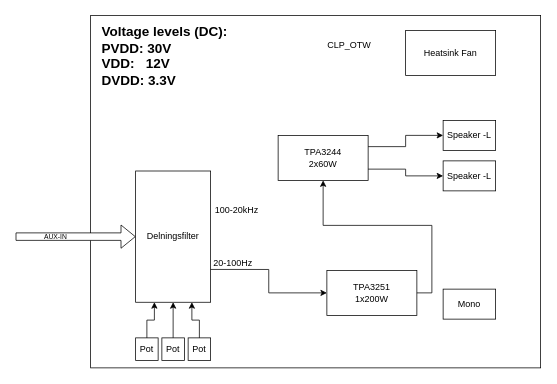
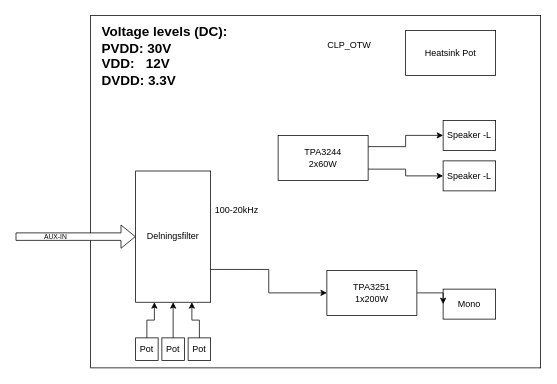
- <mxCell id="18" value="Heatsink Fan" style="rounded=0;whiteSpace=wrap;html=1;fillColor=none;" vertex="1" parent="1"><mxGeometry x="540" y="40" width="120" height="60" as="geometry" /></mxCell>
+ <mxCell id="18" value="Heatsink Pot" style="rounded=0;whiteSpace=wrap;html=1;fillColor=none;" vertex="1" parent="1"><mxGeometry x="540" y="40" width="120" height="60" as="geometry" /></mxCell>
- <mxCell id="6" style="edgeStyle=orthogonalEdgeStyle;rounded=0;orthogonalLoop=1;jettySize=auto;html=1;exitX=1;exitY=0.5;exitDx=0;exitDy=0;" edge="1" parent="1" source="7" target="5"><mxGeometry relative="1" as="geometry" /></mxCell>
+ <mxCell id="6" style="edgeStyle=orthogonalEdgeStyle;rounded=0;orthogonalLoop=1;jettySize=auto;html=1;exitX=1;exitY=0.5;exitDx=0;exitDy=0;entryX=0;entryY=0.5;entryDx=0;entryDy=0;" edge="1" parent="1" source="7" target="22"><mxGeometry relative="1" as="geometry" /></mxCell>
- <mxCell id="10" value="20-100Hz" style="text;html=1;strokeColor=none;fillColor=none;align=center;verticalAlign=middle;whiteSpace=wrap;rounded=0;" vertex="1" parent="1"><mxGeometry x="280" y="340" width="60" height="20" as="geometry" /></mxCell>
